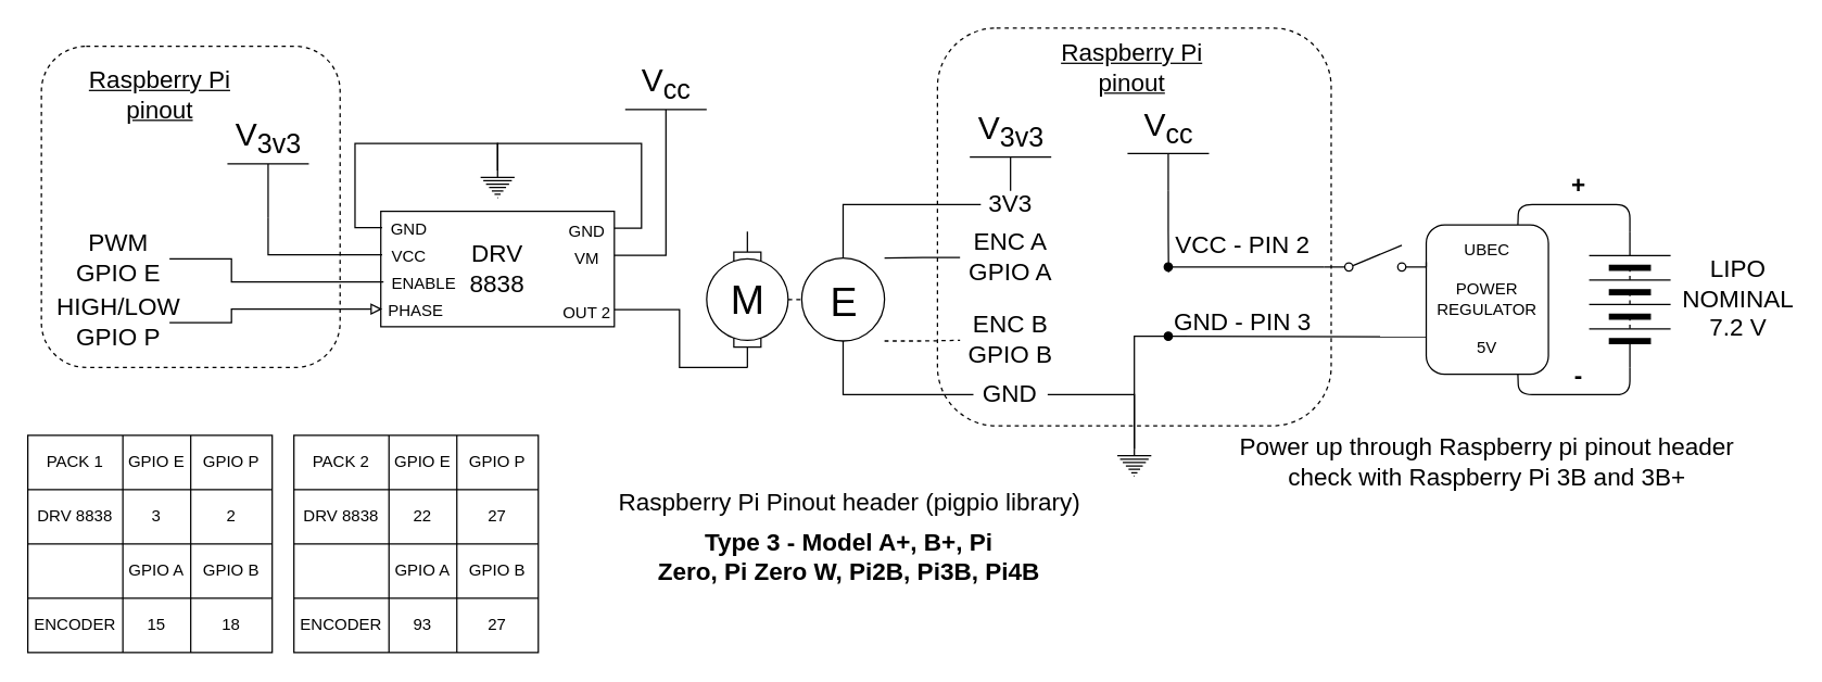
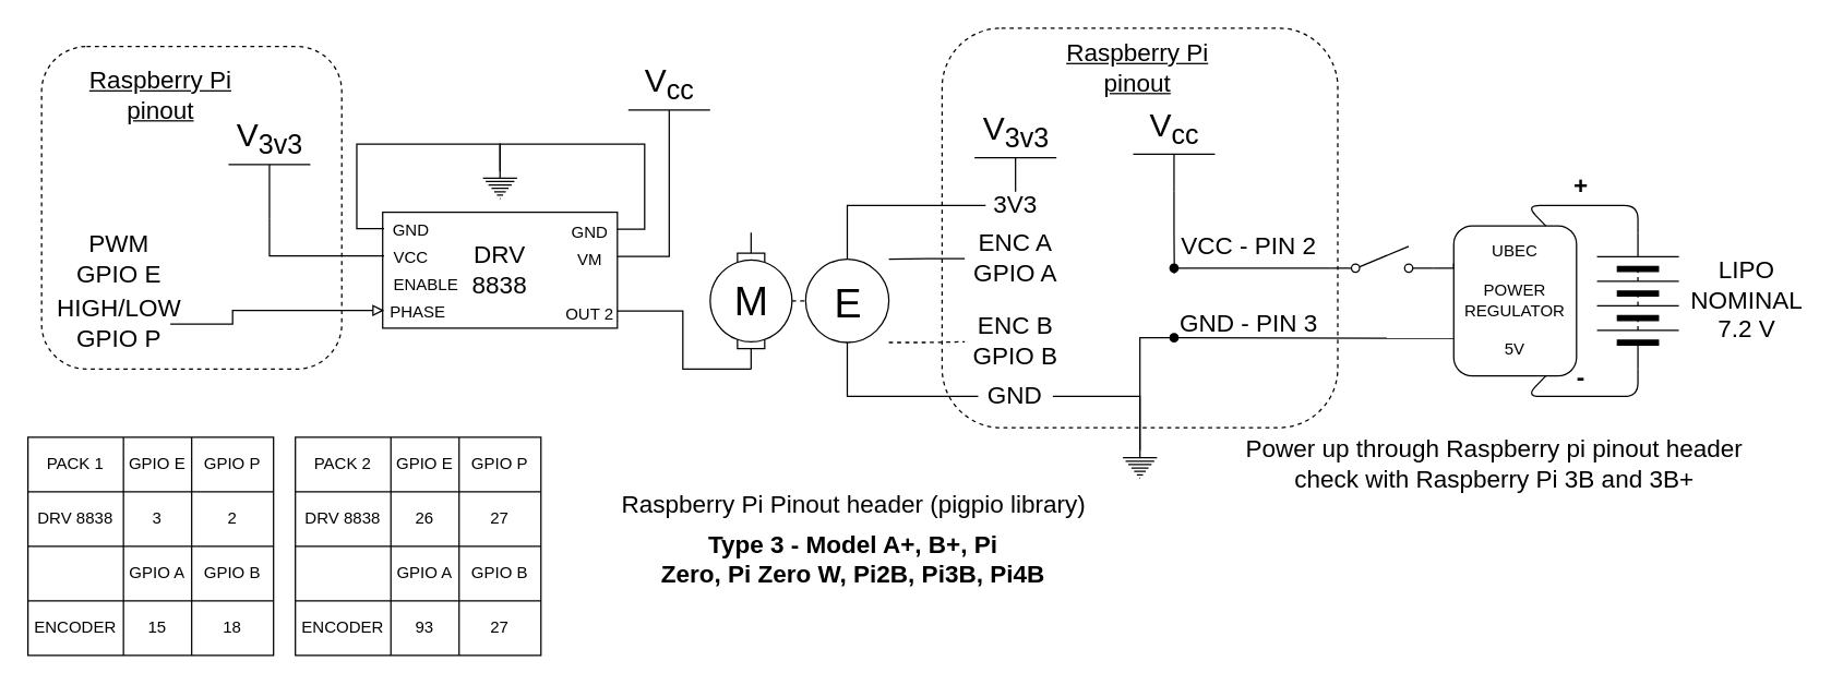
- <mxCell id="37" style="edgeStyle=orthogonalEdgeStyle;rounded=0;orthogonalLoop=1;jettySize=auto;html=1;exitX=0;exitY=0.5;exitDx=0;exitDy=0;entryX=1;entryY=0.5;entryDx=0;entryDy=0;endArrow=none;endFill=0;" edge="1" parent="1" source="38" target="55"><mxGeometry relative="1" as="geometry"><Array as="points"><mxPoint x="170" y="207" /><mxPoint x="170" y="190" /></Array></mxGeometry></mxCell>
- <mxCell id="3" value="&lt;div&gt;UBEC&lt;/div&gt;&lt;div&gt;&lt;br&gt;&lt;/div&gt;&lt;div&gt;POWER &lt;br&gt;&lt;/div&gt;&lt;div&gt;REGULATOR&lt;/div&gt;&lt;div&gt;&lt;br&gt;&lt;/div&gt;&lt;div&gt;5V&lt;br&gt;&lt;/div&gt;" style="rounded=1;whiteSpace=wrap;html=1;" parent="1" vertex="1"><mxGeometry x="1050" y="165" width="90" height="110" as="geometry" /></mxCell>
+ <mxCell id="3" value="&lt;div&gt;UBEC&lt;/div&gt;&lt;div&gt;&lt;br&gt;&lt;/div&gt;&lt;div&gt;POWER &lt;br&gt;&lt;/div&gt;&lt;div&gt;REGULATOR&lt;/div&gt;&lt;div&gt;&lt;br&gt;&lt;/div&gt;&lt;div&gt;5V&lt;br&gt;&lt;/div&gt;" style="rounded=1;whiteSpace=wrap;html=1;" parent="1" vertex="1"><mxGeometry x="1065" y="165" width="90" height="110" as="geometry" /></mxCell>
- <mxCell id="82" value="22" style="shape=partialRectangle;html=1;whiteSpace=wrap;connectable=0;fillColor=none;top=0;left=0;bottom=0;right=0;overflow=hidden;" vertex="1" parent="80"><mxGeometry x="70" width="50" height="40" as="geometry" /></mxCell>
+ <mxCell id="82" value="26" style="shape=partialRectangle;html=1;whiteSpace=wrap;connectable=0;fillColor=none;top=0;left=0;bottom=0;right=0;overflow=hidden;" vertex="1" parent="80"><mxGeometry x="70" width="50" height="40" as="geometry" /></mxCell>
